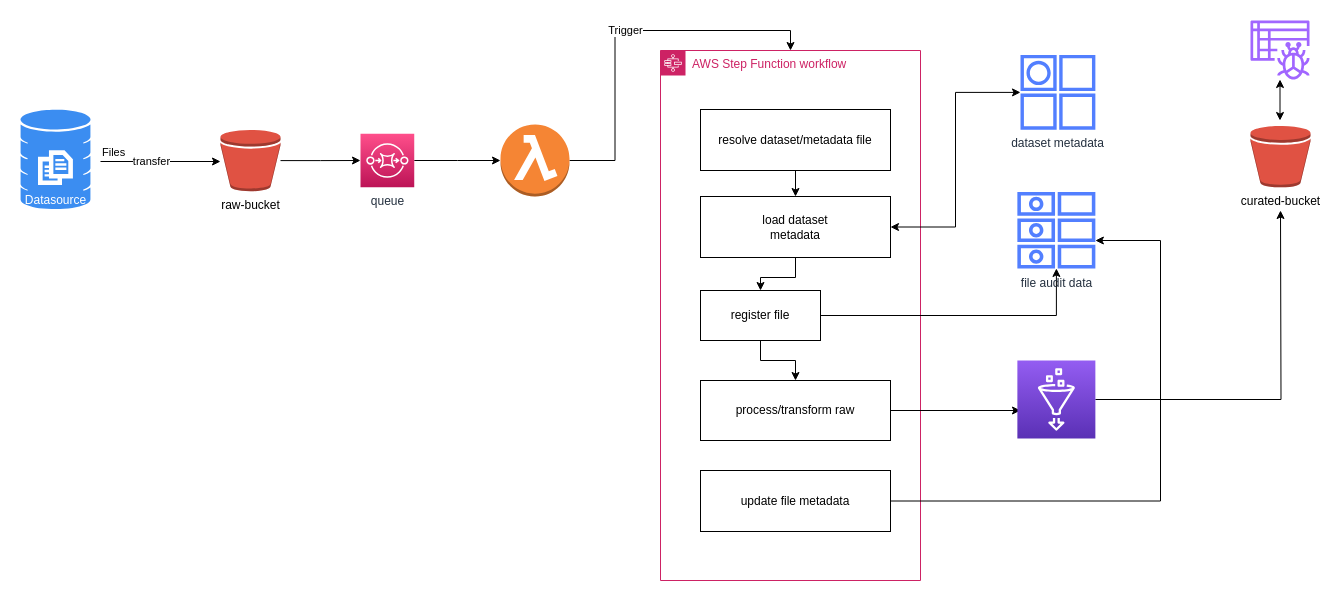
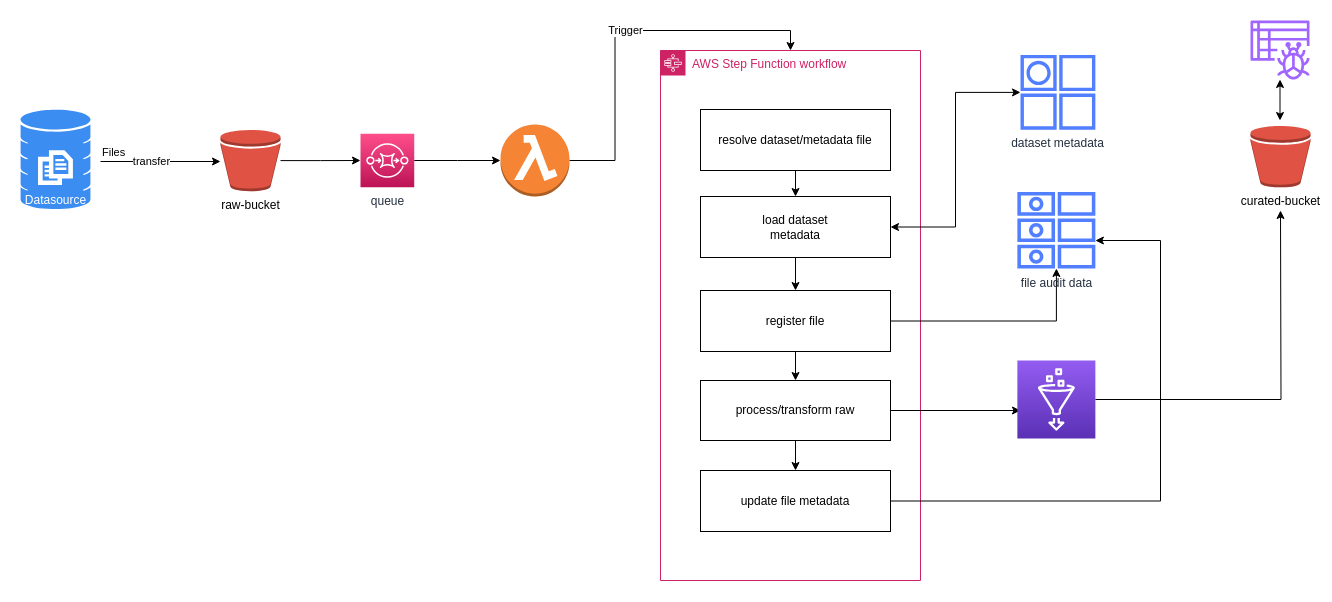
- <mxCell id="19" value="register file" style="rounded=0;whiteSpace=wrap;html=1;verticalAlign=middle;" vertex="1" parent="1"><mxGeometry x="700" y="290" width="120" height="50" as="geometry" /></mxCell>
+ <mxCell id="19" value="register file" style="rounded=0;whiteSpace=wrap;html=1;verticalAlign=middle;" vertex="1" parent="1"><mxGeometry x="700" y="290" width="190" height="61" as="geometry" /></mxCell>
+ <mxCell id="20" value="" style="edgeStyle=orthogonalEdgeStyle;rounded=0;orthogonalLoop=1;jettySize=auto;html=1;" edge="1" parent="1" source="22" target="24"><mxGeometry relative="1" as="geometry" /></mxCell>
